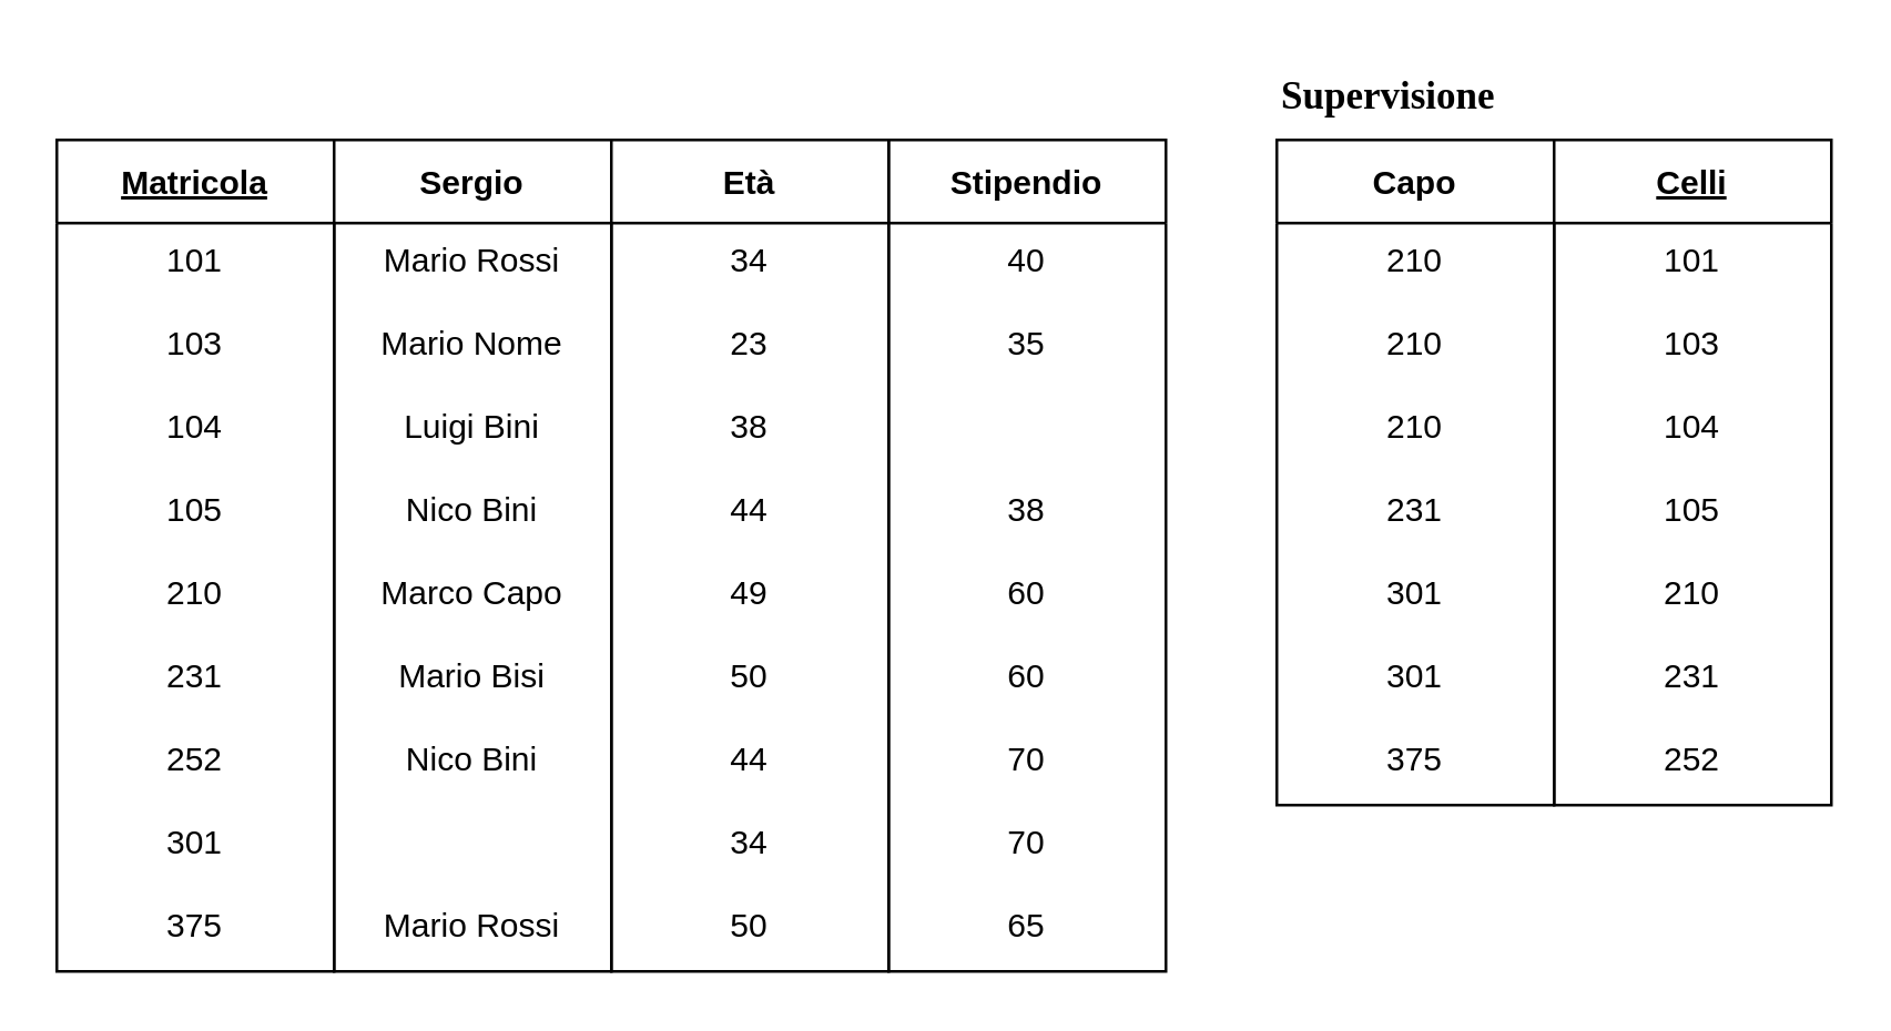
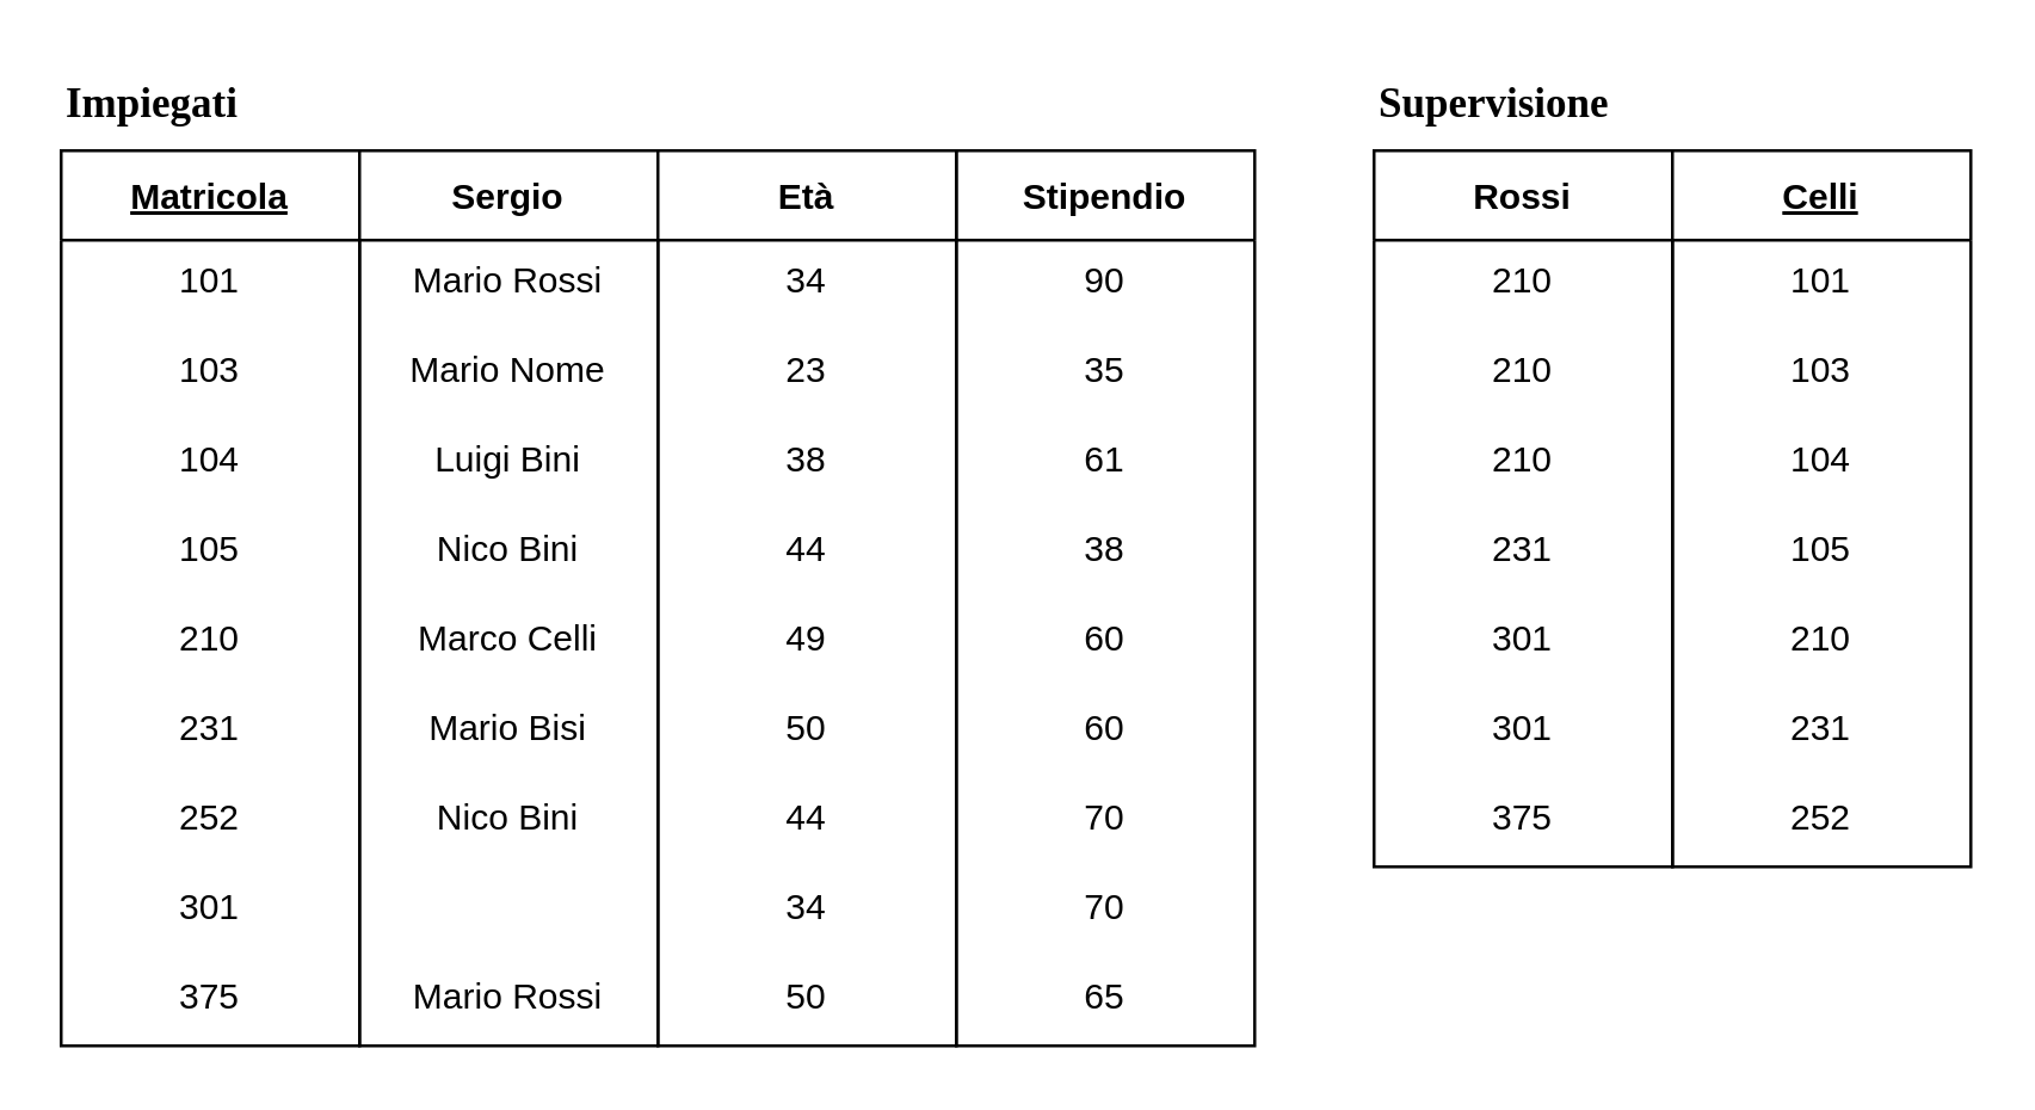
+ <mxCell id="2" value="Impiegati" style="text;html=1;align=left;verticalAlign=middle;resizable=0;points=[];autosize=1;strokeColor=none;fillColor=none;fontStyle=1;fontFamily=Times New Roman;fontSize=14;" vertex="1" parent="1"><mxGeometry x="20" y="20" width="80" height="30" as="geometry" /></mxCell>
- <mxCell id="43" value="Capo" style="swimlane;startSize=30;fontStyle=1" vertex="1" parent="1"><mxGeometry x="460" y="50" width="100" height="240" as="geometry" /></mxCell>
+ <mxCell id="43" value="Rossi" style="swimlane;startSize=30;fontStyle=1" vertex="1" parent="1"><mxGeometry x="460" y="50" width="100" height="240" as="geometry" /></mxCell>
- <mxCell id="19" value="40" style="text;strokeColor=none;fillColor=none;spacingLeft=4;spacingRight=4;overflow=hidden;rotatable=0;points=[[0,0.5],[1,0.5]];portConstraint=eastwest;fontSize=12;align=center;" vertex="1" parent="18"><mxGeometry y="30" width="100" height="30" as="geometry" /></mxCell>
+ <mxCell id="19" value="90" style="text;strokeColor=none;fillColor=none;spacingLeft=4;spacingRight=4;overflow=hidden;rotatable=0;points=[[0,0.5],[1,0.5]];portConstraint=eastwest;fontSize=12;align=center;" vertex="1" parent="18"><mxGeometry y="30" width="100" height="30" as="geometry" /></mxCell>
+ <mxCell id="21" value="61" style="text;strokeColor=none;fillColor=none;spacingLeft=4;spacingRight=4;overflow=hidden;rotatable=0;points=[[0,0.5],[1,0.5]];portConstraint=eastwest;fontSize=12;align=center;" vertex="1" parent="18"><mxGeometry y="90" width="100" height="30" as="geometry" /></mxCell>
- <mxCell id="31" value="Marco Capo" style="text;strokeColor=none;fillColor=none;spacingLeft=4;spacingRight=4;overflow=hidden;rotatable=0;points=[[0,0.5],[1,0.5]];portConstraint=eastwest;fontSize=12;align=center;" vertex="1" parent="1"><mxGeometry x="120" y="200" width="100" height="30" as="geometry" /></mxCell>
+ <mxCell id="31" value="Marco Celli" style="text;strokeColor=none;fillColor=none;spacingLeft=4;spacingRight=4;overflow=hidden;rotatable=0;points=[[0,0.5],[1,0.5]];portConstraint=eastwest;fontSize=12;align=center;" vertex="1" parent="1"><mxGeometry x="120" y="200" width="100" height="30" as="geometry" /></mxCell>
